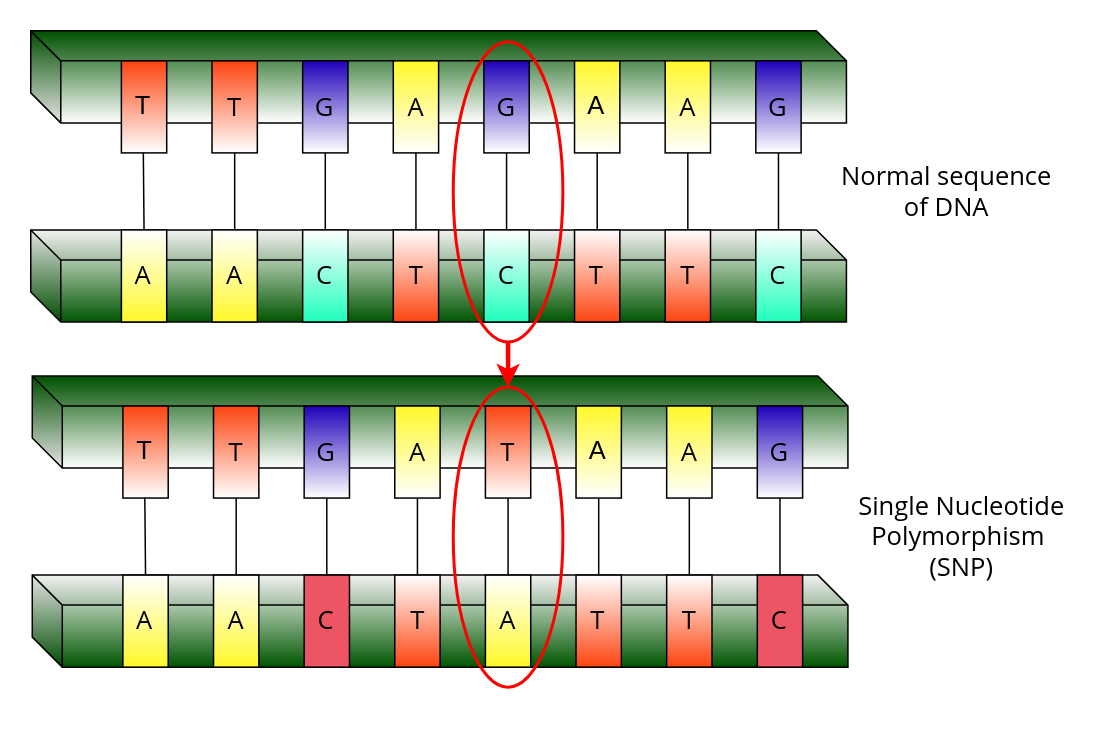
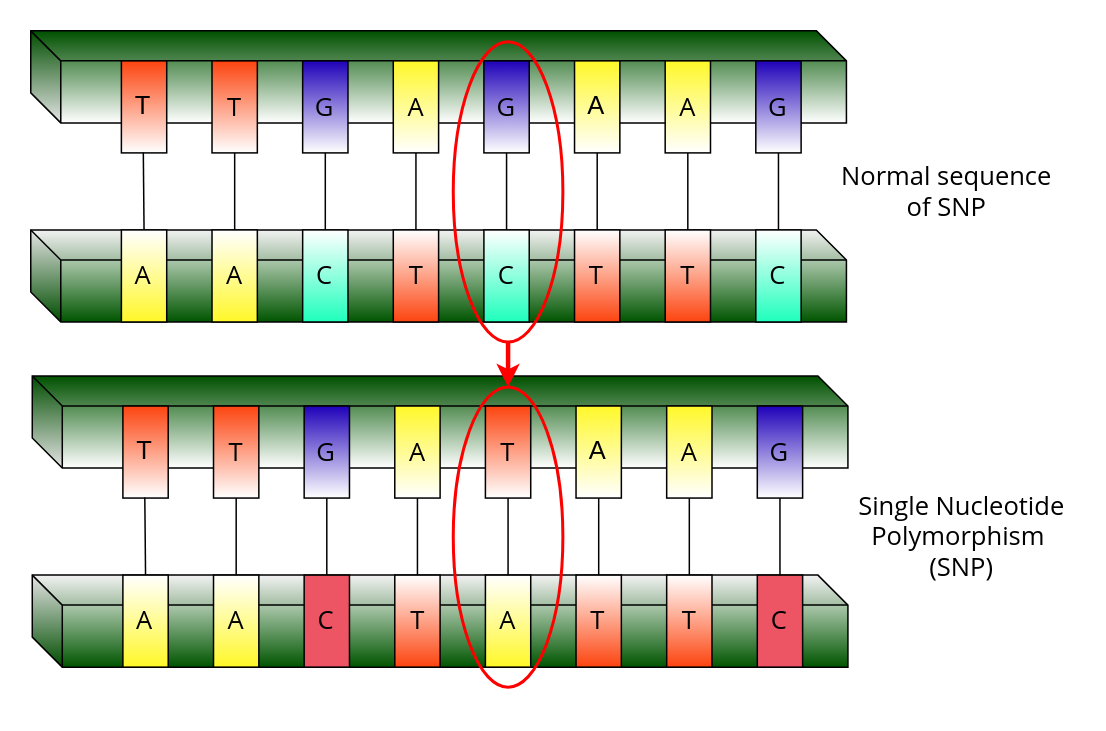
- <mxCell id="4" value="&lt;font face=&quot;Open Sans&quot;&gt;&lt;span style=&quot;font-size: 17px&quot;&gt;Normal sequence&lt;br&gt;of DNA&lt;br&gt;&lt;/span&gt;&lt;/font&gt;" style="text;html=1;align=center;verticalAlign=middle;resizable=0;points=[];autosize=1;strokeColor=none;fontSize=11;" parent="2" vertex="1"><mxGeometry x="529.997" y="87.337" width="160" height="40" as="geometry" /></mxCell>
+ <mxCell id="4" value="&lt;font face=&quot;Open Sans&quot;&gt;&lt;span style=&quot;font-size: 17px&quot;&gt;Normal sequence&lt;br&gt;of SNP&lt;br&gt;&lt;/span&gt;&lt;/font&gt;" style="text;html=1;align=center;verticalAlign=middle;resizable=0;points=[];autosize=1;strokeColor=none;fontSize=11;" parent="2" vertex="1"><mxGeometry x="529.997" y="87.337" width="160" height="40" as="geometry" /></mxCell>
